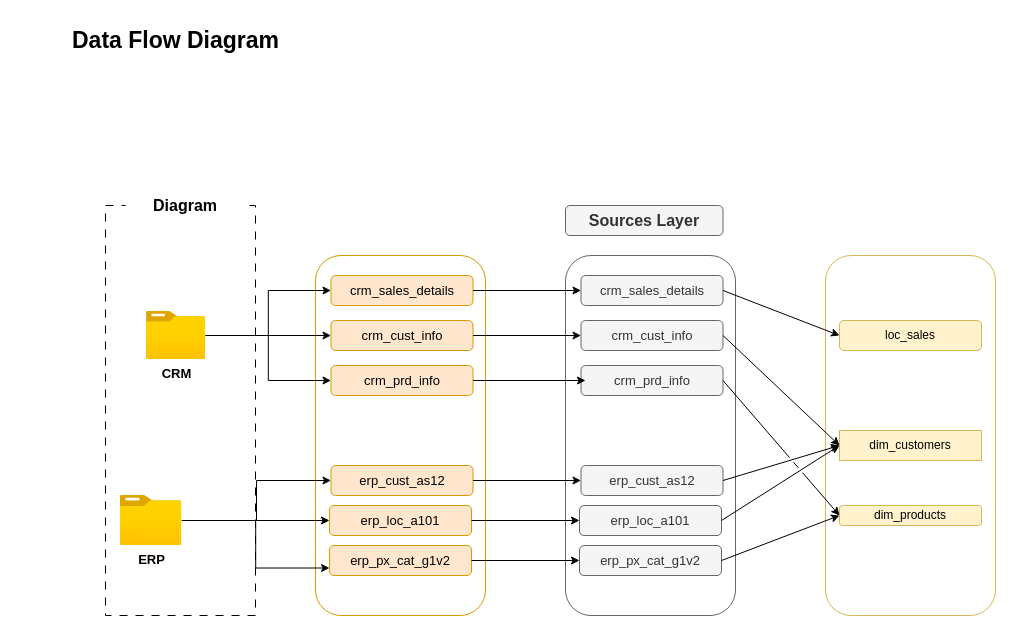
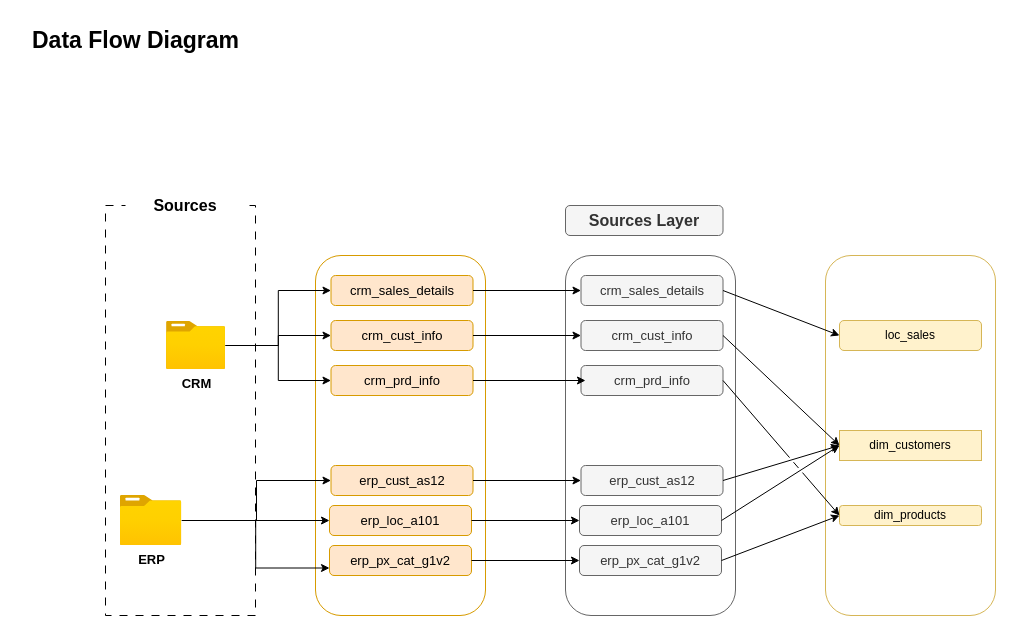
- <mxCell id="2" value="&lt;b&gt;&lt;font&gt;Data Flow Diagram&lt;/font&gt;&lt;/b&gt;" style="text;html=1;align=center;verticalAlign=middle;resizable=0;points=[];autosize=1;strokeColor=none;fillColor=none;fontSize=23;" parent="1" vertex="1"><mxGeometry x="60" y="20" width="230" height="40" as="geometry" /></mxCell>
+ <mxCell id="2" value="&lt;b&gt;&lt;font&gt;Data Flow Diagram&lt;/font&gt;&lt;/b&gt;" style="text;html=1;align=center;verticalAlign=middle;resizable=0;points=[];autosize=1;strokeColor=none;fillColor=none;fontSize=23;" parent="1" vertex="1"><mxGeometry x="20" y="20" width="230" height="40" as="geometry" /></mxCell>
- <mxCell id="11" value="Diagram" style="rounded=0;whiteSpace=wrap;html=1;fillColor=default;strokeColor=none;fontStyle=1;fontSize=16;" parent="1" vertex="1"><mxGeometry x="125" y="185" width="120" height="40" as="geometry" /></mxCell>
+ <mxCell id="11" value="Sources" style="rounded=0;whiteSpace=wrap;html=1;fillColor=default;strokeColor=none;fontStyle=1;fontSize=16;" parent="1" vertex="1"><mxGeometry x="125" y="185" width="120" height="40" as="geometry" /></mxCell>
- <mxCell id="15" value="CRM" style="image;aspect=fixed;html=1;points=[];align=center;fontSize=13;image=img/lib/azure2/general/Folder_Blank.svg;fontStyle=1" parent="1" vertex="1"><mxGeometry x="146" y="311" width="59.14" height="48" as="geometry" /></mxCell>
+ <mxCell id="15" value="CRM" style="image;aspect=fixed;html=1;points=[];align=center;fontSize=13;image=img/lib/azure2/general/Folder_Blank.svg;fontStyle=1" parent="1" vertex="1"><mxGeometry x="166" y="321" width="59.14" height="48" as="geometry" /></mxCell>
